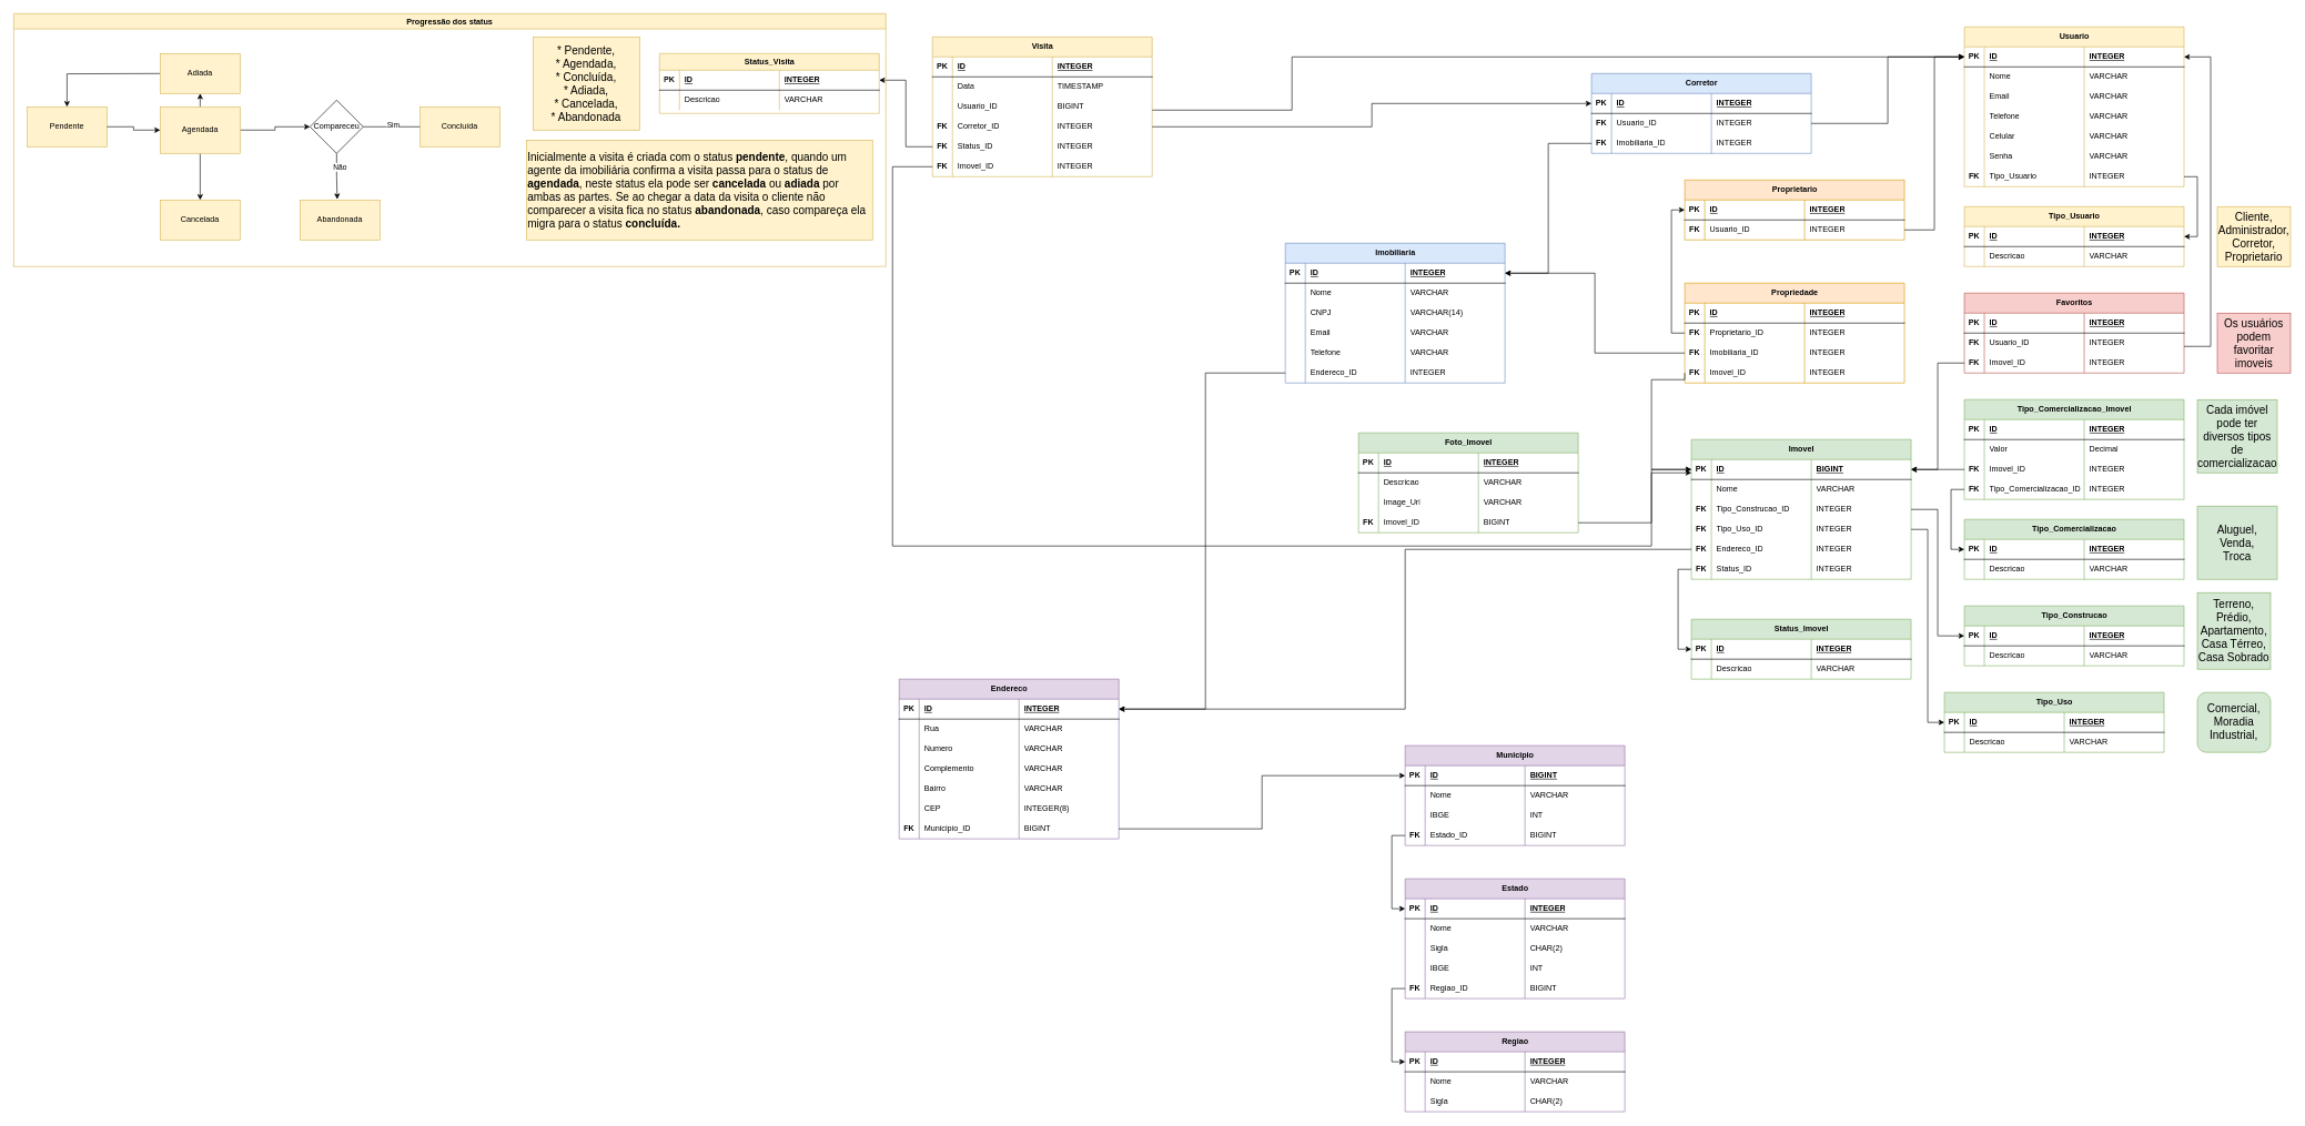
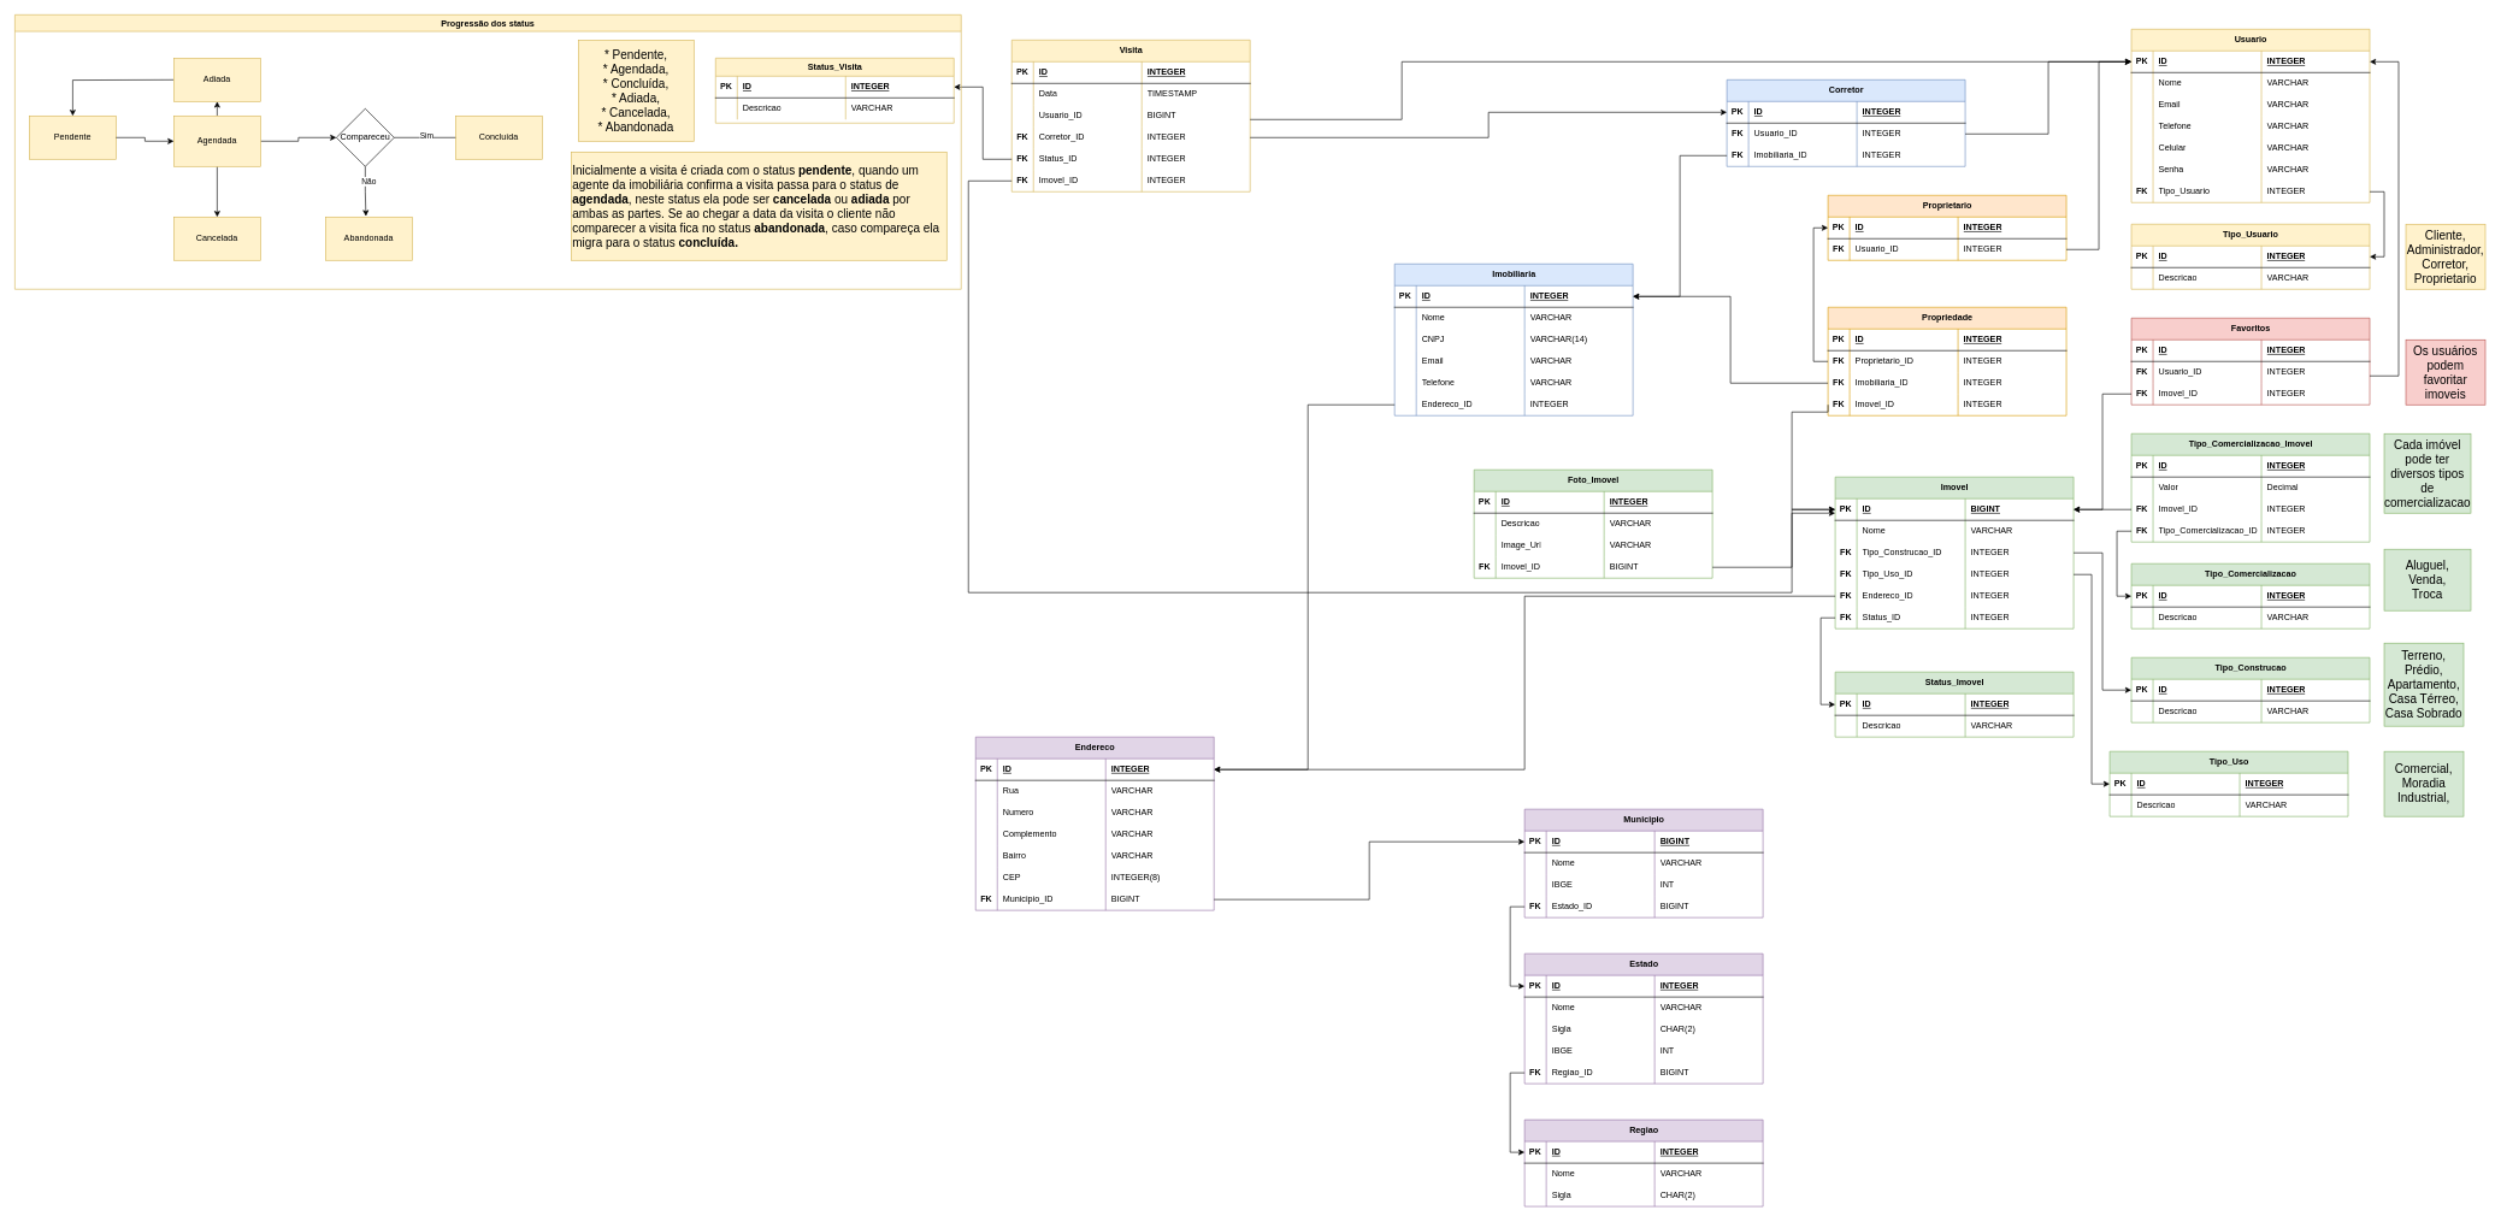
- <mxCell id="300" value="&lt;span data-lucid-content=&quot;{&amp;quot;t&amp;quot;:&amp;quot;Aluguel,\nVenda,\nTroca&amp;quot;,&amp;quot;m&amp;quot;:[{&amp;quot;s&amp;quot;:0,&amp;quot;n&amp;quot;:&amp;quot;s&amp;quot;,&amp;quot;v&amp;quot;:22.222,&amp;quot;e&amp;quot;:21},{&amp;quot;s&amp;quot;:0,&amp;quot;n&amp;quot;:&amp;quot;fsp&amp;quot;,&amp;quot;v&amp;quot;:&amp;quot;ss_presetShapeStyle1_textStyle&amp;quot;,&amp;quot;e&amp;quot;:21},{&amp;quot;s&amp;quot;:0,&amp;quot;n&amp;quot;:&amp;quot;fsp2&amp;quot;,&amp;quot;v&amp;quot;:&amp;quot;ss_presetShapeStyle1_textStyle&amp;quot;,&amp;quot;e&amp;quot;:21}]}&quot; data-lucid-type=&quot;application/vnd.lucid.text&quot;&gt;&lt;span style=&quot;font-size: 16.667px;&quot;&gt;Aluguel,&lt;br&gt;&lt;/span&gt;&lt;span style=&quot;font-size: 16.667px;&quot;&gt;Venda,&lt;br&gt;&lt;/span&gt;&lt;span style=&quot;font-size: 16.667px;&quot;&gt;Troca&lt;/span&gt;&lt;/span&gt;" style="rounded=0;whiteSpace=wrap;html=1;fillColor=#d5e8d4;strokeColor=#82b366;" parent="1" vertex="1"><mxGeometry x="3300" y="760" width="120" height="110" as="geometry" /></mxCell>
+ <mxCell id="300" value="&lt;span data-lucid-content=&quot;{&amp;quot;t&amp;quot;:&amp;quot;Aluguel,\nVenda,\nTroca&amp;quot;,&amp;quot;m&amp;quot;:[{&amp;quot;s&amp;quot;:0,&amp;quot;n&amp;quot;:&amp;quot;s&amp;quot;,&amp;quot;v&amp;quot;:22.222,&amp;quot;e&amp;quot;:21},{&amp;quot;s&amp;quot;:0,&amp;quot;n&amp;quot;:&amp;quot;fsp&amp;quot;,&amp;quot;v&amp;quot;:&amp;quot;ss_presetShapeStyle1_textStyle&amp;quot;,&amp;quot;e&amp;quot;:21},{&amp;quot;s&amp;quot;:0,&amp;quot;n&amp;quot;:&amp;quot;fsp2&amp;quot;,&amp;quot;v&amp;quot;:&amp;quot;ss_presetShapeStyle1_textStyle&amp;quot;,&amp;quot;e&amp;quot;:21}]}&quot; data-lucid-type=&quot;application/vnd.lucid.text&quot;&gt;&lt;span style=&quot;font-size: 16.667px;&quot;&gt;Aluguel,&lt;br&gt;&lt;/span&gt;&lt;span style=&quot;font-size: 16.667px;&quot;&gt;Venda,&lt;br&gt;&lt;/span&gt;&lt;span style=&quot;font-size: 16.667px;&quot;&gt;Troca&lt;/span&gt;&lt;/span&gt;" style="rounded=0;whiteSpace=wrap;html=1;fillColor=#d5e8d4;strokeColor=#82b366;" parent="1" vertex="1"><mxGeometry x="3300" y="760" width="120" height="85" as="geometry" /></mxCell>
- <mxCell id="297" value="&lt;span data-lucid-content=&quot;{&amp;quot;t&amp;quot;:&amp;quot;Comercial,\nMoradia\nIndustrial,&amp;quot;,&amp;quot;m&amp;quot;:[{&amp;quot;s&amp;quot;:0,&amp;quot;n&amp;quot;:&amp;quot;fsp&amp;quot;,&amp;quot;v&amp;quot;:&amp;quot;ss_presetShapeStyle1_textStyle&amp;quot;,&amp;quot;e&amp;quot;:30},{&amp;quot;s&amp;quot;:0,&amp;quot;n&amp;quot;:&amp;quot;fsp2&amp;quot;,&amp;quot;v&amp;quot;:&amp;quot;ss_presetShapeStyle1_textStyle&amp;quot;,&amp;quot;e&amp;quot;:30},{&amp;quot;s&amp;quot;:0,&amp;quot;n&amp;quot;:&amp;quot;s&amp;quot;,&amp;quot;v&amp;quot;:22.222,&amp;quot;e&amp;quot;:30}]}&quot; data-lucid-type=&quot;application/vnd.lucid.text&quot;&gt;&lt;span style=&quot;font-size: 16.667px;&quot;&gt;Comercial,&lt;br&gt;&lt;/span&gt;&lt;span style=&quot;font-size: 16.667px;&quot;&gt;Moradia&lt;br&gt;&lt;/span&gt;&lt;span style=&quot;font-size: 16.667px;&quot;&gt;Industrial,&lt;/span&gt;&lt;/span&gt;" style="whiteSpace=wrap;html=1;fillColor=#d5e8d4;strokeColor=#82b366;rounded=1;" parent="1" vertex="1"><mxGeometry x="3300" y="1040" width="110" height="90" as="geometry" /></mxCell>
+ <mxCell id="297" value="&lt;span data-lucid-content=&quot;{&amp;quot;t&amp;quot;:&amp;quot;Comercial,\nMoradia\nIndustrial,&amp;quot;,&amp;quot;m&amp;quot;:[{&amp;quot;s&amp;quot;:0,&amp;quot;n&amp;quot;:&amp;quot;fsp&amp;quot;,&amp;quot;v&amp;quot;:&amp;quot;ss_presetShapeStyle1_textStyle&amp;quot;,&amp;quot;e&amp;quot;:30},{&amp;quot;s&amp;quot;:0,&amp;quot;n&amp;quot;:&amp;quot;fsp2&amp;quot;,&amp;quot;v&amp;quot;:&amp;quot;ss_presetShapeStyle1_textStyle&amp;quot;,&amp;quot;e&amp;quot;:30},{&amp;quot;s&amp;quot;:0,&amp;quot;n&amp;quot;:&amp;quot;s&amp;quot;,&amp;quot;v&amp;quot;:22.222,&amp;quot;e&amp;quot;:30}]}&quot; data-lucid-type=&quot;application/vnd.lucid.text&quot;&gt;&lt;span style=&quot;font-size: 16.667px;&quot;&gt;Comercial,&lt;br&gt;&lt;/span&gt;&lt;span style=&quot;font-size: 16.667px;&quot;&gt;Moradia&lt;br&gt;&lt;/span&gt;&lt;span style=&quot;font-size: 16.667px;&quot;&gt;Industrial,&lt;/span&gt;&lt;/span&gt;" style="rounded=0;whiteSpace=wrap;html=1;fillColor=#d5e8d4;strokeColor=#82b366;" parent="1" vertex="1"><mxGeometry x="3300" y="1040" width="110" height="90" as="geometry" /></mxCell>
